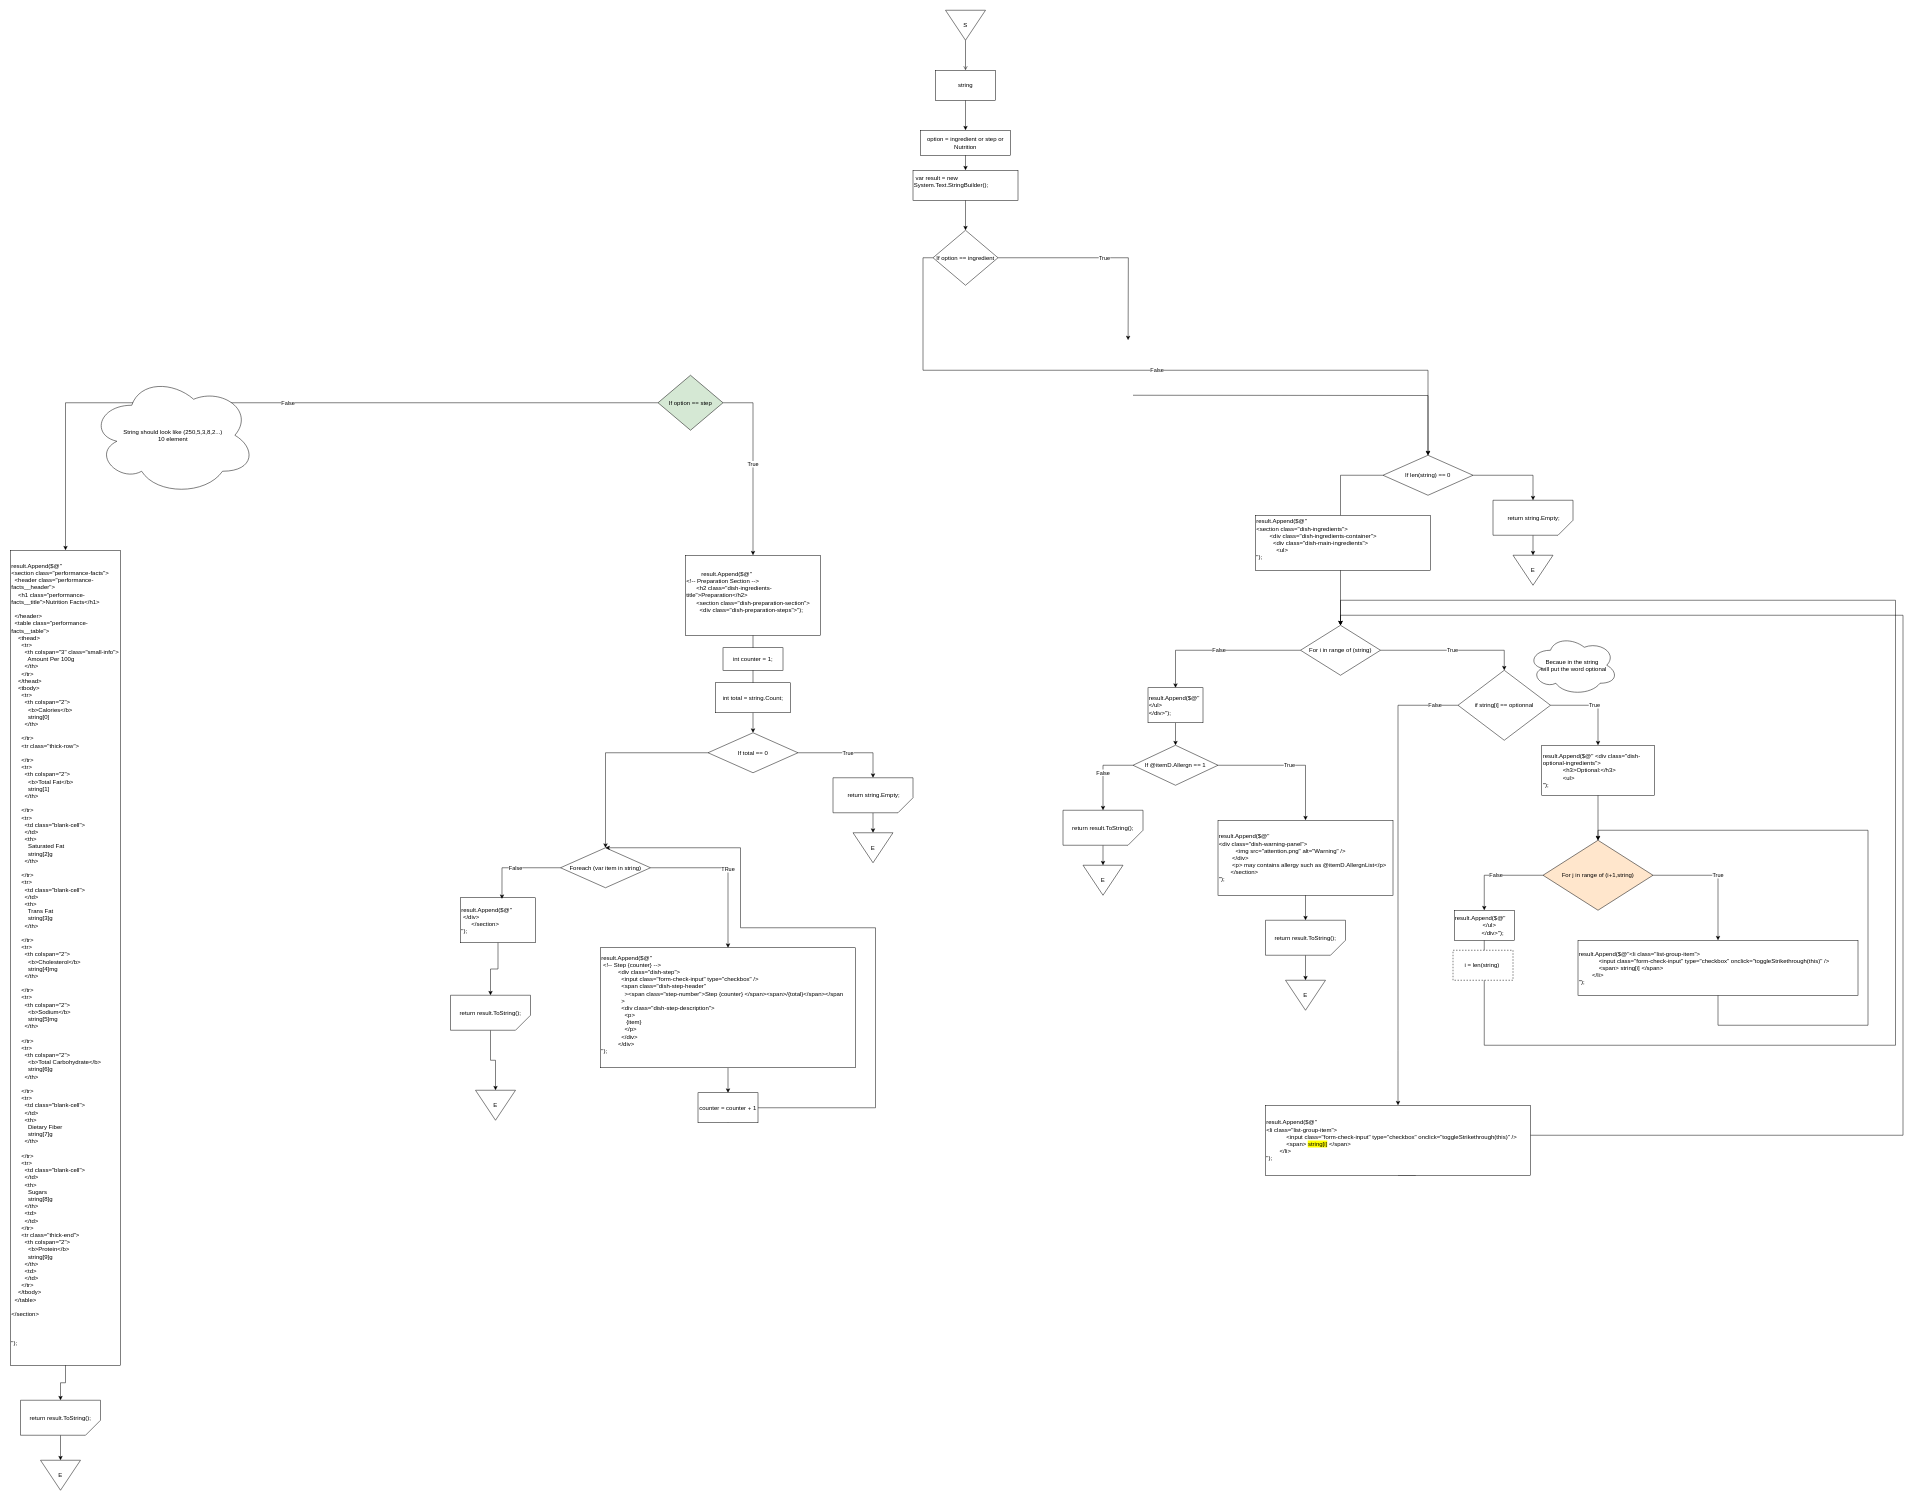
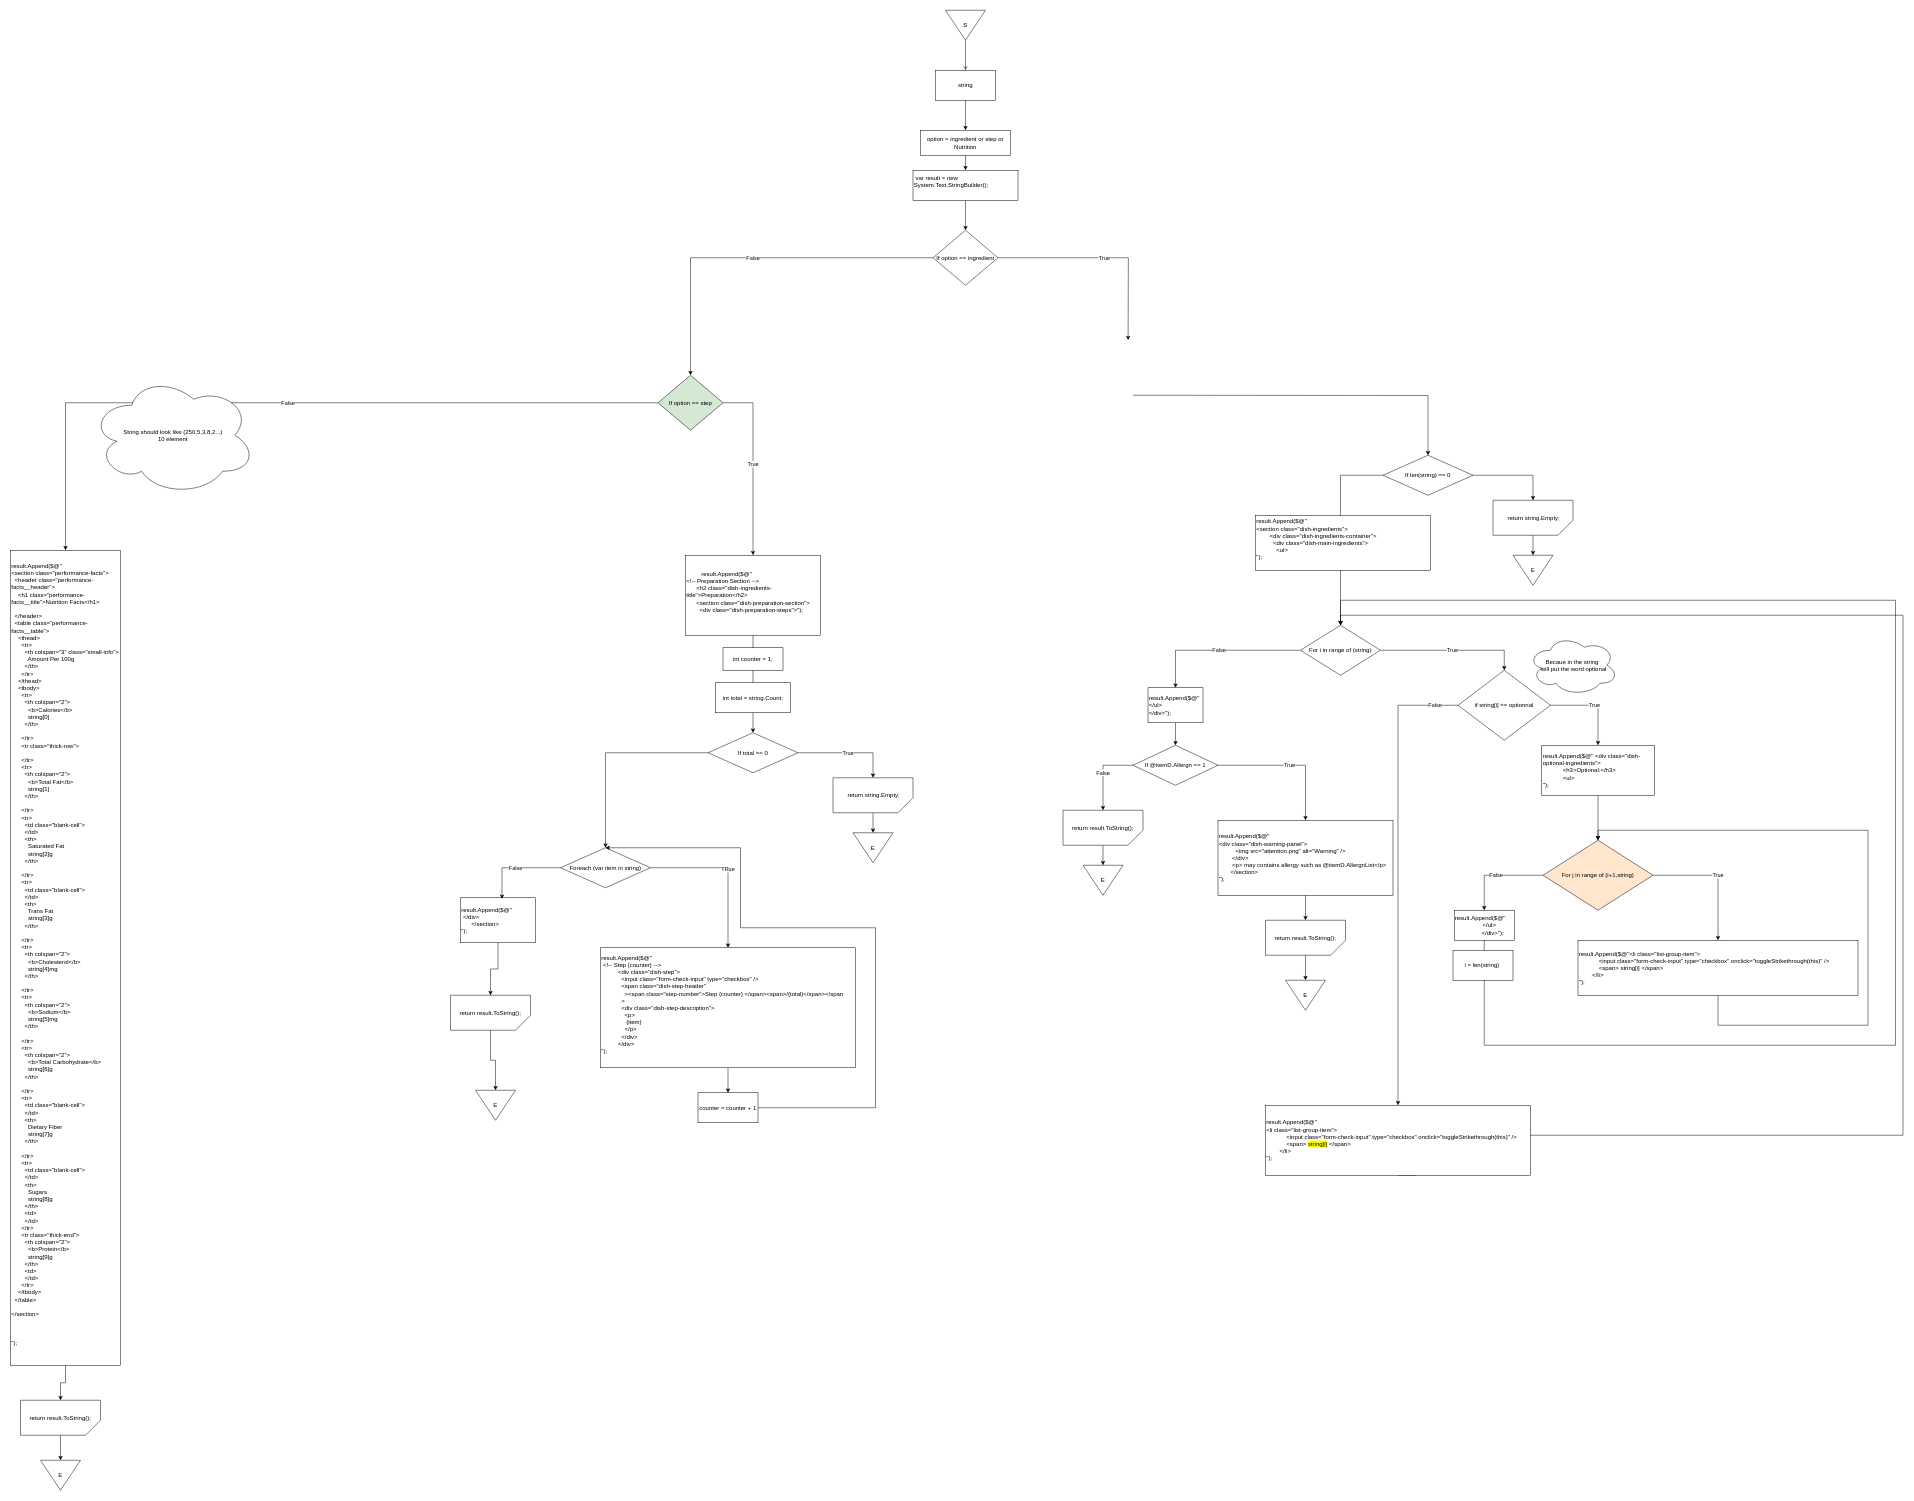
- <mxCell id="70" value="False" style="edgeStyle=orthogonalEdgeStyle;rounded=0;orthogonalLoop=1;jettySize=auto;html=1;exitX=0;exitY=0.5;exitDx=0;exitDy=0;" parent="1" source="8" target="42" edge="1"><mxGeometry relative="1" as="geometry"><mxPoint x="1865" y="515" as="sourcePoint" /><mxPoint x="1505" y="625" as="targetPoint" /></mxGeometry></mxCell>
+ <mxCell id="70" value="False" style="edgeStyle=orthogonalEdgeStyle;rounded=0;orthogonalLoop=1;jettySize=auto;html=1;exitX=0;exitY=0.5;exitDx=0;exitDy=0;entryX=0.5;entryY=0;entryDx=0;entryDy=0;" parent="1" source="8" target="73" edge="1"><mxGeometry relative="1" as="geometry"><mxPoint x="1865" y="515" as="sourcePoint" /><mxPoint x="1505" y="625" as="targetPoint" /></mxGeometry></mxCell>
- <mxCell id="32" value="i = len(string)&amp;nbsp;" style="rounded=0;whiteSpace=wrap;html=1;dashed=1;" parent="1" vertex="1"><mxGeometry x="2905" y="1900" width="120" height="60" as="geometry" /></mxCell>
+ <mxCell id="32" value="i = len(string)&amp;nbsp;" style="rounded=0;whiteSpace=wrap;html=1;" parent="1" vertex="1"><mxGeometry x="2905" y="1900" width="120" height="60" as="geometry" /></mxCell>
